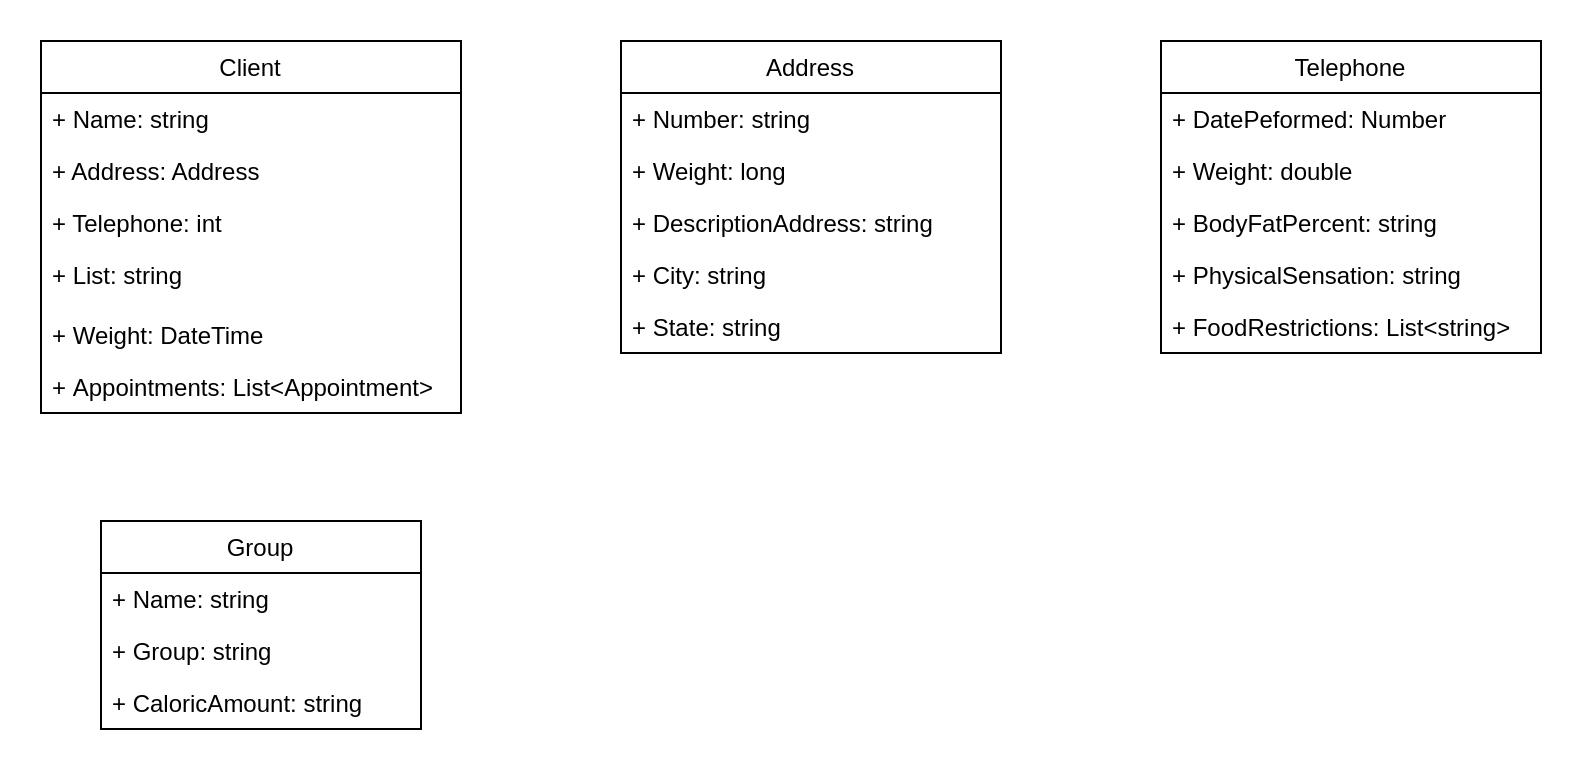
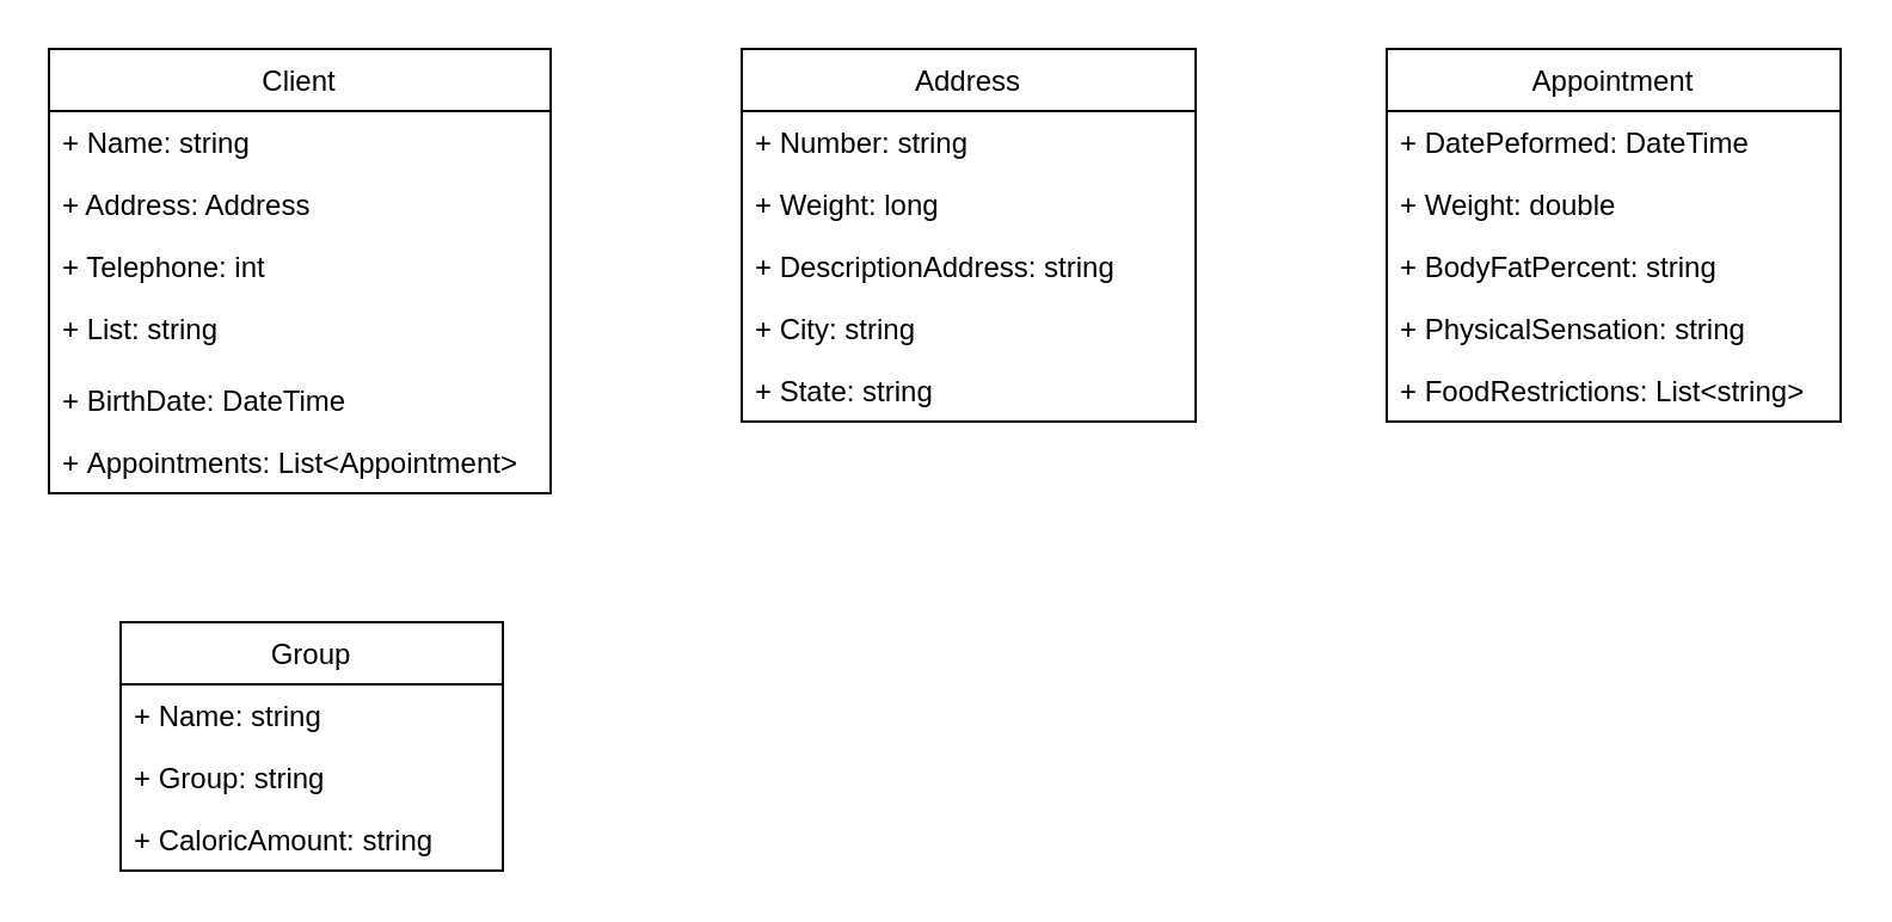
- <mxCell id="15" value="Telephone" style="swimlane;fontStyle=0;childLayout=stackLayout;horizontal=1;startSize=26;fillColor=none;horizontalStack=0;resizeParent=1;resizeParentMax=0;resizeLast=0;collapsible=1;marginBottom=0;" vertex="1" parent="1"><mxGeometry x="580" y="20" width="190" height="156" as="geometry" /></mxCell>
+ <mxCell id="15" value="Appointment" style="swimlane;fontStyle=0;childLayout=stackLayout;horizontal=1;startSize=26;fillColor=none;horizontalStack=0;resizeParent=1;resizeParentMax=0;resizeLast=0;collapsible=1;marginBottom=0;" vertex="1" parent="1"><mxGeometry x="580" y="20" width="190" height="156" as="geometry" /></mxCell>
- <mxCell id="16" value="+ DatePeformed: Number" style="text;strokeColor=none;fillColor=none;align=left;verticalAlign=top;spacingLeft=4;spacingRight=4;overflow=hidden;rotatable=0;points=[[0,0.5],[1,0.5]];portConstraint=eastwest;" vertex="1" parent="15"><mxGeometry y="26" width="190" height="26" as="geometry" /></mxCell>
+ <mxCell id="16" value="+ DatePeformed: DateTime" style="text;strokeColor=none;fillColor=none;align=left;verticalAlign=top;spacingLeft=4;spacingRight=4;overflow=hidden;rotatable=0;points=[[0,0.5],[1,0.5]];portConstraint=eastwest;" vertex="1" parent="15"><mxGeometry y="26" width="190" height="26" as="geometry" /></mxCell>
- <mxCell id="7" value="+ Weight: DateTime" style="text;strokeColor=none;fillColor=none;align=left;verticalAlign=top;spacingLeft=4;spacingRight=4;overflow=hidden;rotatable=0;points=[[0,0.5],[1,0.5]];portConstraint=eastwest;" vertex="1" parent="2"><mxGeometry y="134" width="210" height="26" as="geometry" /></mxCell>
+ <mxCell id="7" value="+ BirthDate: DateTime" style="text;strokeColor=none;fillColor=none;align=left;verticalAlign=top;spacingLeft=4;spacingRight=4;overflow=hidden;rotatable=0;points=[[0,0.5],[1,0.5]];portConstraint=eastwest;" vertex="1" parent="2"><mxGeometry y="134" width="210" height="26" as="geometry" /></mxCell>
